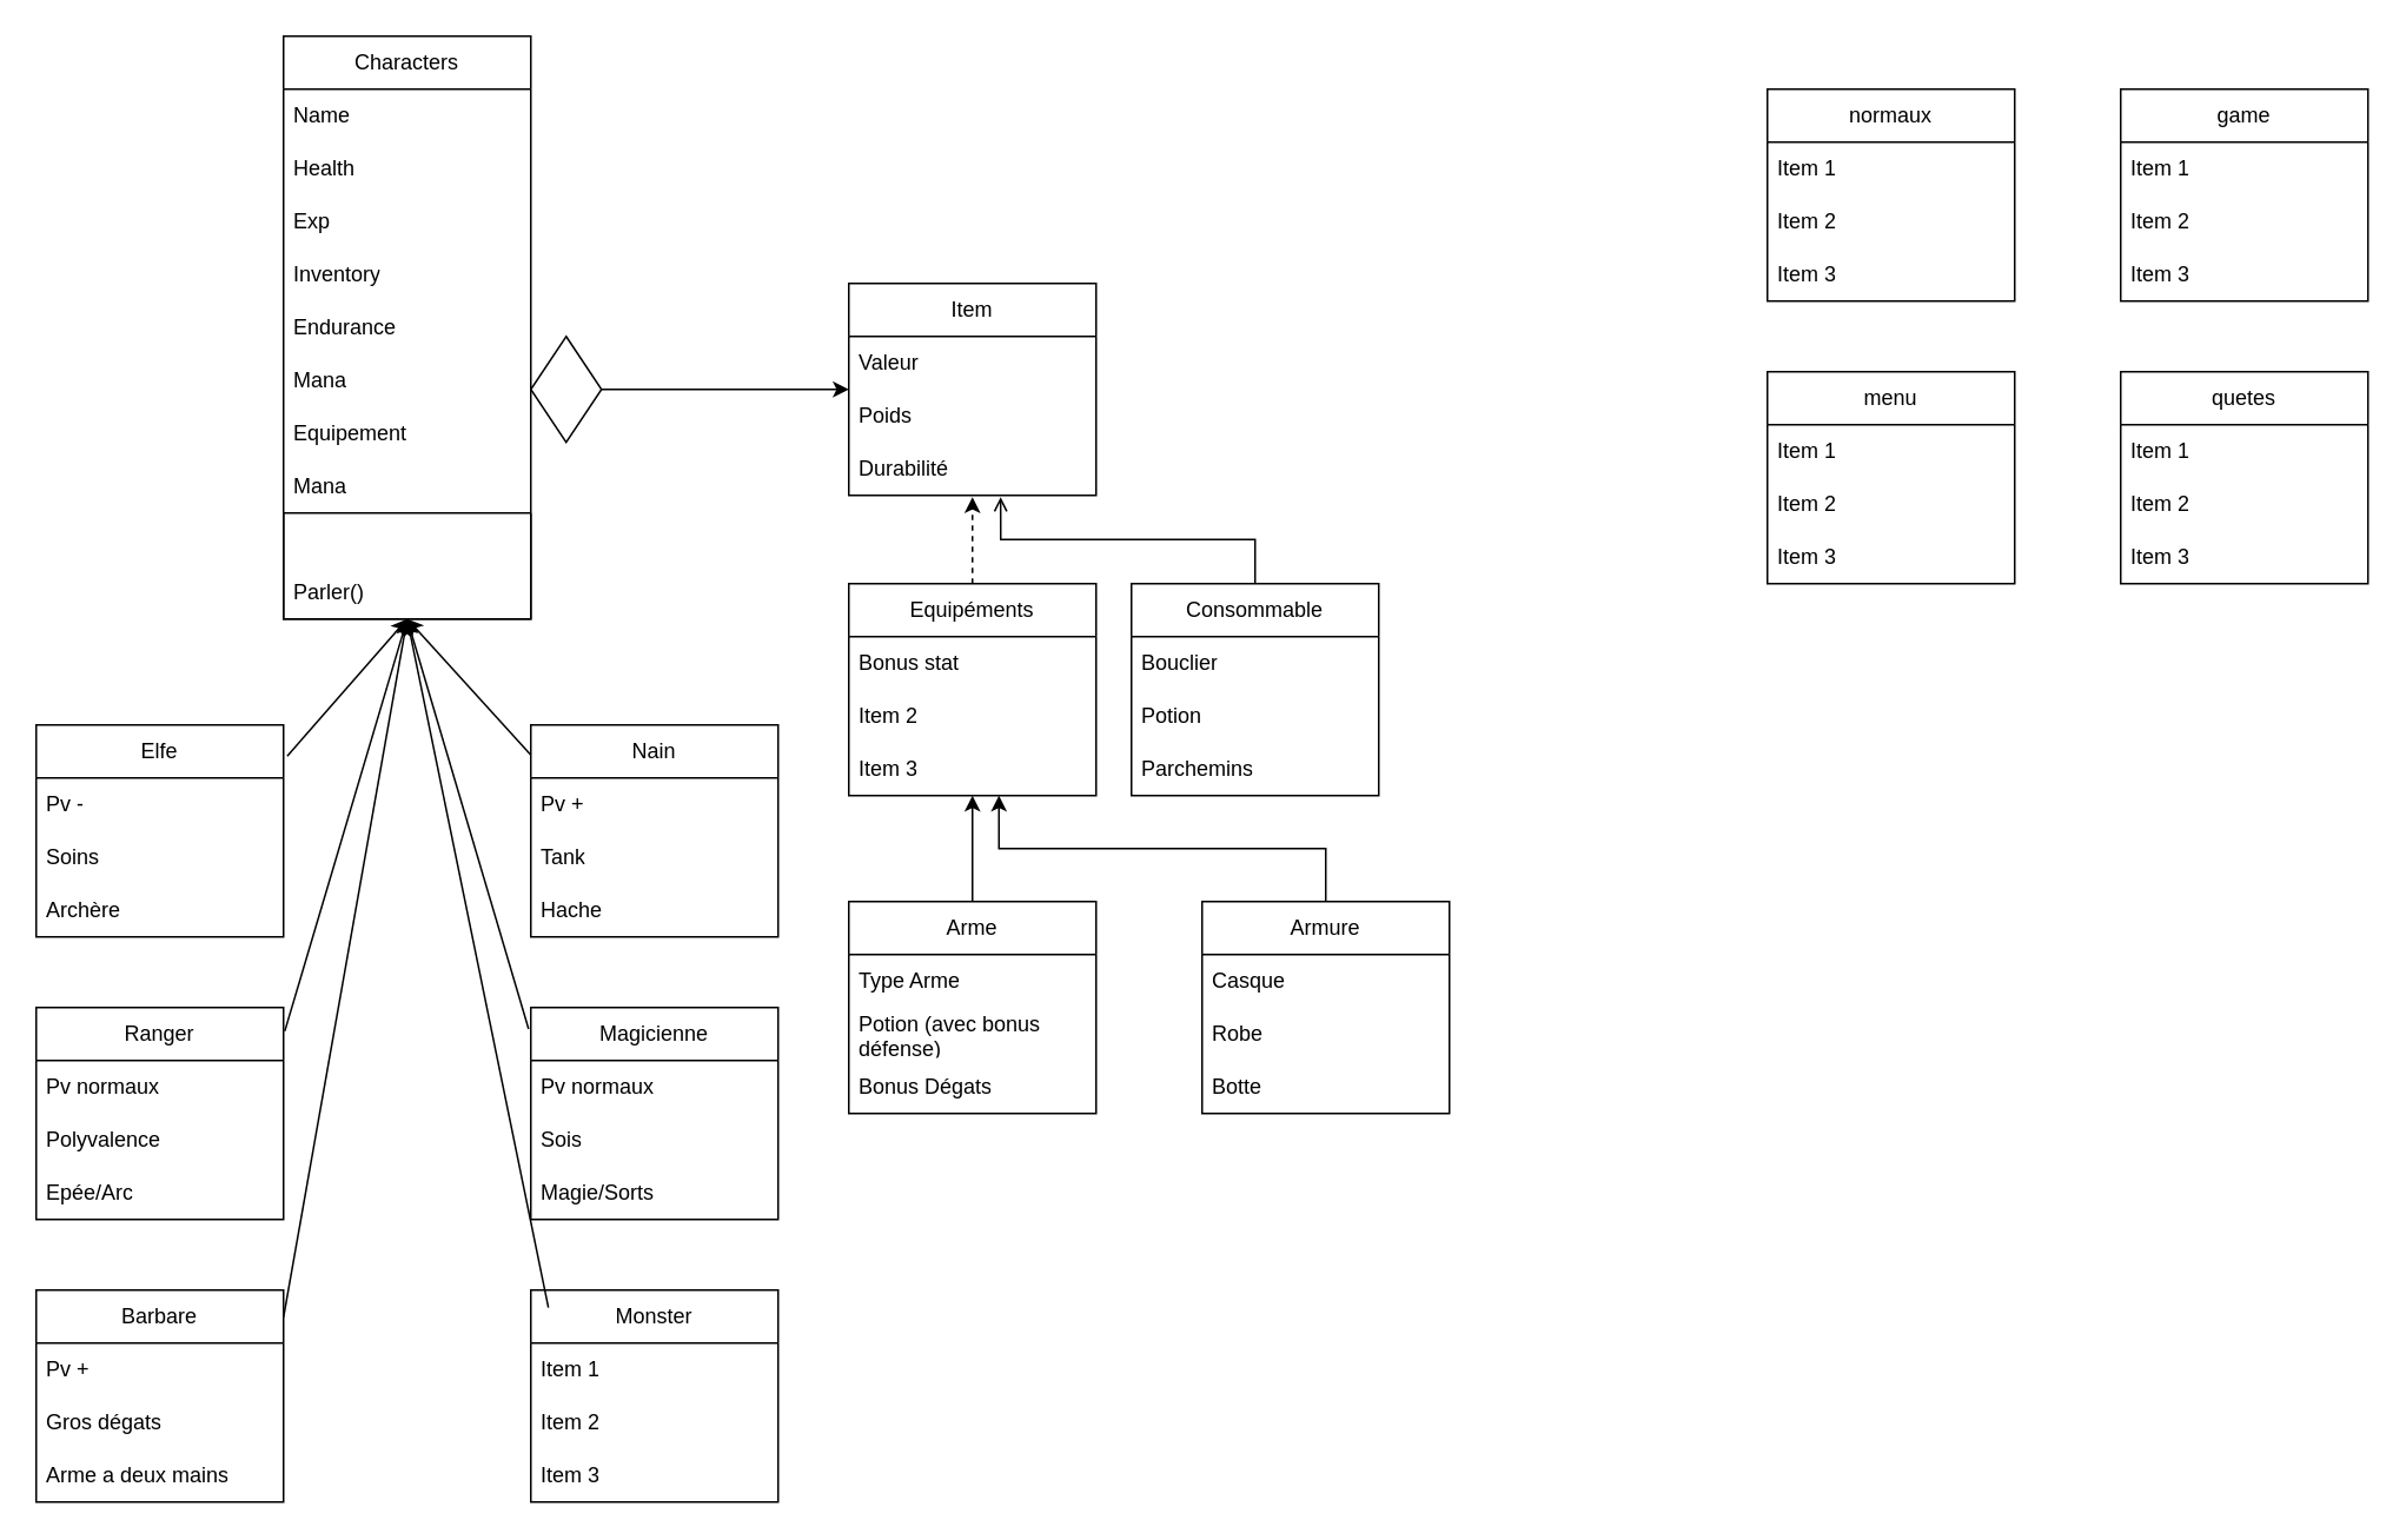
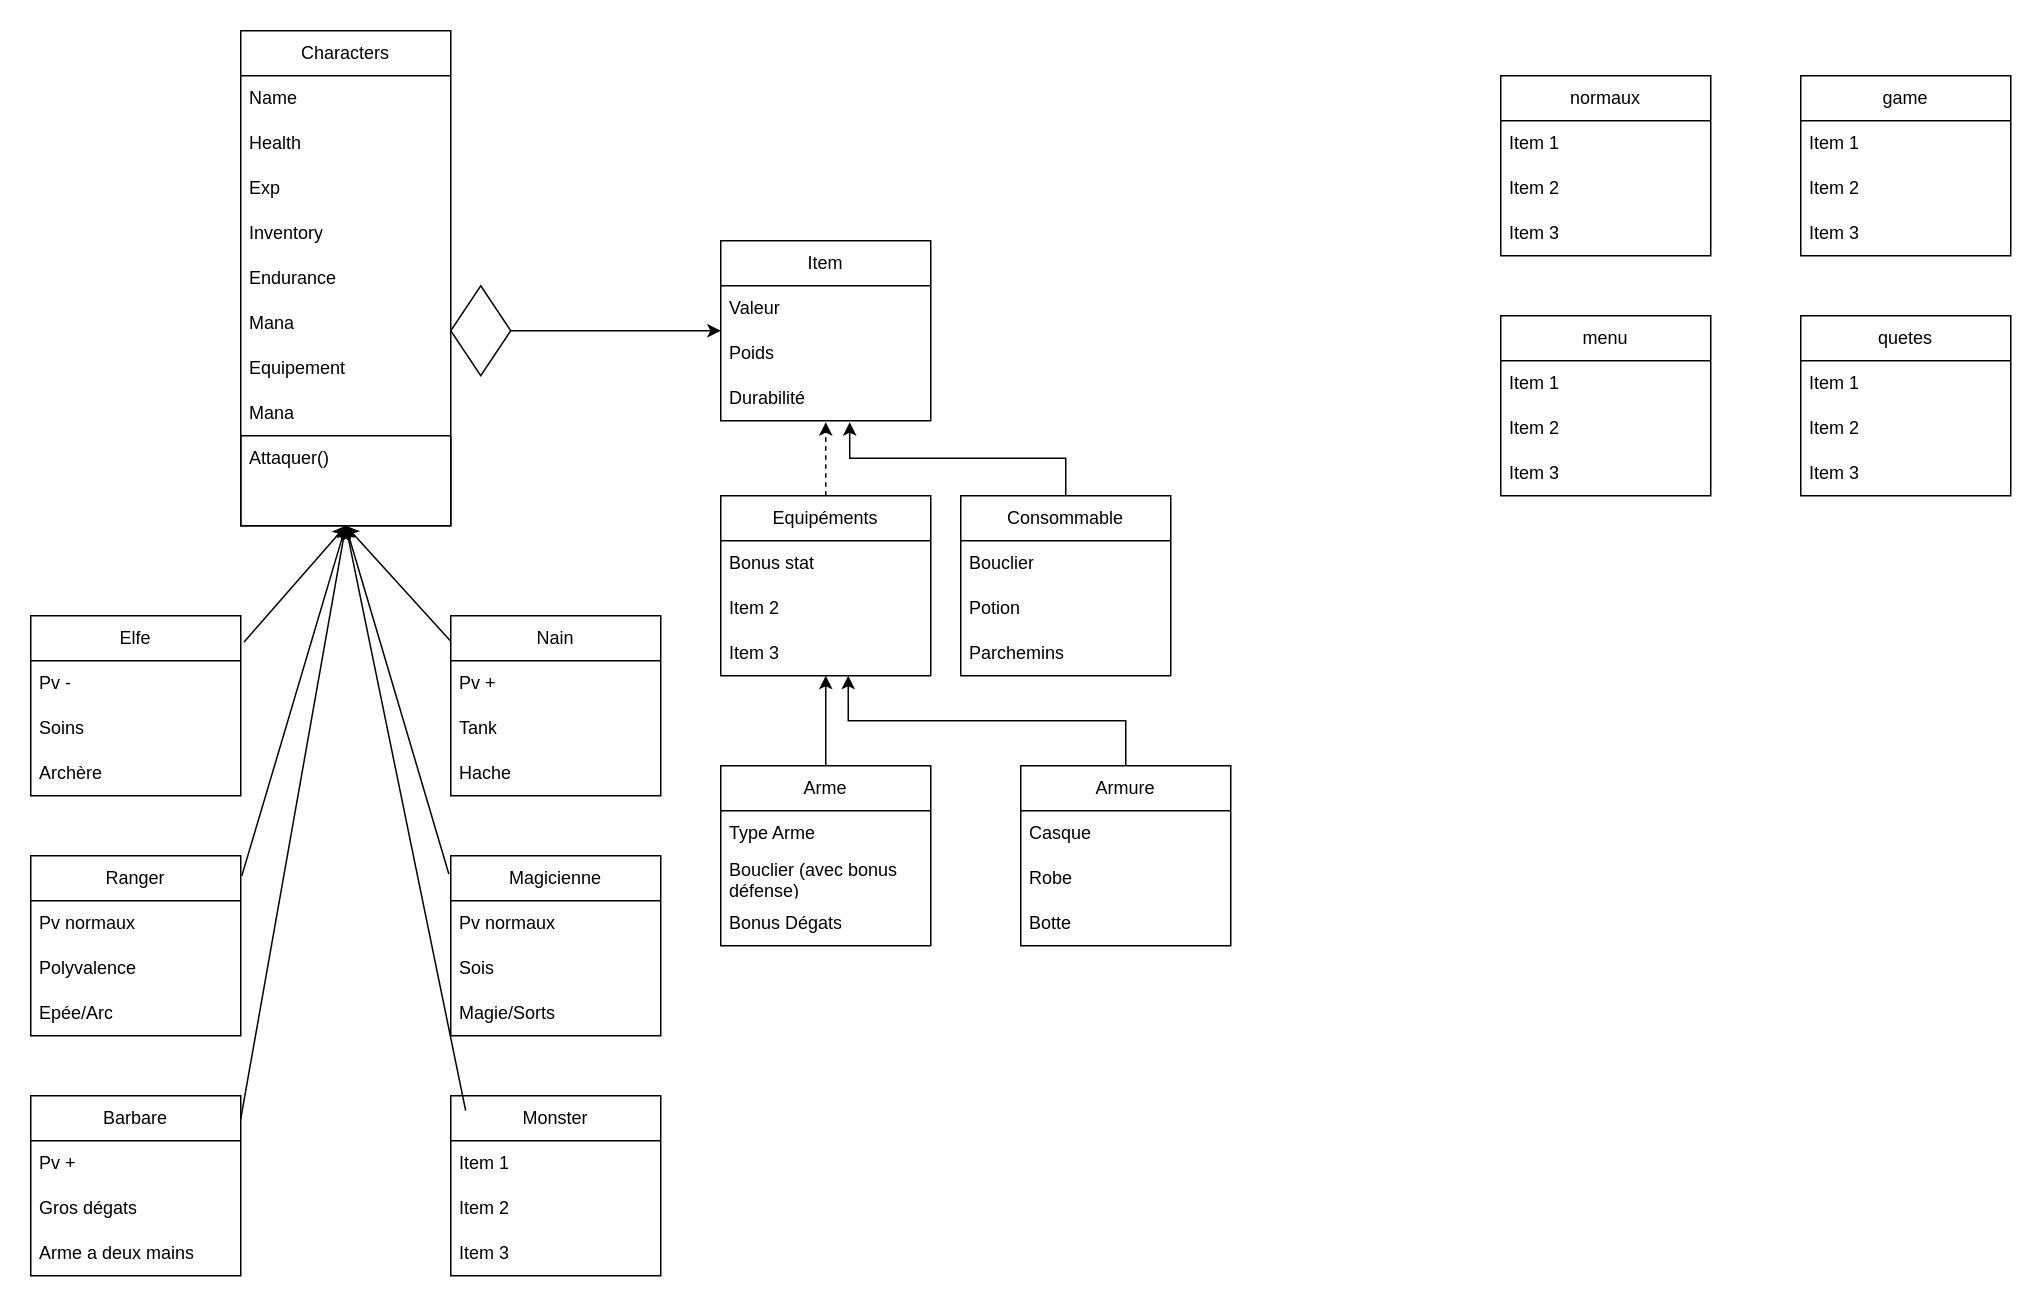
- <mxCell id="53" style="edgeStyle=orthogonalEdgeStyle;rounded=0;orthogonalLoop=1;jettySize=auto;html=1;entryX=0.614;entryY=1.033;entryDx=0;entryDy=0;entryPerimeter=0;endArrow=open;" parent="1" source="48" target="19" edge="1"><mxGeometry relative="1" as="geometry"><Array as="points"><mxPoint x="710" y="305" /><mxPoint x="566" y="305" /></Array></mxGeometry></mxCell>
+ <mxCell id="53" style="edgeStyle=orthogonalEdgeStyle;rounded=0;orthogonalLoop=1;jettySize=auto;html=1;entryX=0.614;entryY=1.033;entryDx=0;entryDy=0;entryPerimeter=0;" parent="1" source="48" target="19" edge="1"><mxGeometry relative="1" as="geometry"><Array as="points"><mxPoint x="710" y="305" /><mxPoint x="566" y="305" /></Array></mxGeometry></mxCell>
+ <mxCell id="12" value="Attaquer()" style="text;strokeColor=none;fillColor=none;align=left;verticalAlign=middle;spacingLeft=4;spacingRight=4;overflow=hidden;points=[[0,0.5],[1,0.5]];portConstraint=eastwest;rotatable=0;whiteSpace=wrap;html=1;" parent="11" vertex="1"><mxGeometry width="140" height="30" as="geometry" /></mxCell>
- <mxCell id="13" value="Parler()" style="text;strokeColor=none;fillColor=none;align=left;verticalAlign=middle;spacingLeft=4;spacingRight=4;overflow=hidden;points=[[0,0.5],[1,0.5]];portConstraint=eastwest;rotatable=0;whiteSpace=wrap;html=1;" parent="11" vertex="1"><mxGeometry y="30" width="80" height="30" as="geometry" /></mxCell>
- <mxCell id="42" value="Potion (avec bonus défense)" style="text;strokeColor=none;fillColor=none;align=left;verticalAlign=middle;spacingLeft=4;spacingRight=4;overflow=hidden;points=[[0,0.5],[1,0.5]];portConstraint=eastwest;rotatable=0;whiteSpace=wrap;html=1;" parent="40" vertex="1"><mxGeometry y="60" width="140" height="30" as="geometry" /></mxCell>
+ <mxCell id="42" value="Bouclier (avec bonus défense)" style="text;strokeColor=none;fillColor=none;align=left;verticalAlign=middle;spacingLeft=4;spacingRight=4;overflow=hidden;points=[[0,0.5],[1,0.5]];portConstraint=eastwest;rotatable=0;whiteSpace=wrap;html=1;" parent="40" vertex="1"><mxGeometry y="60" width="140" height="30" as="geometry" /></mxCell>
